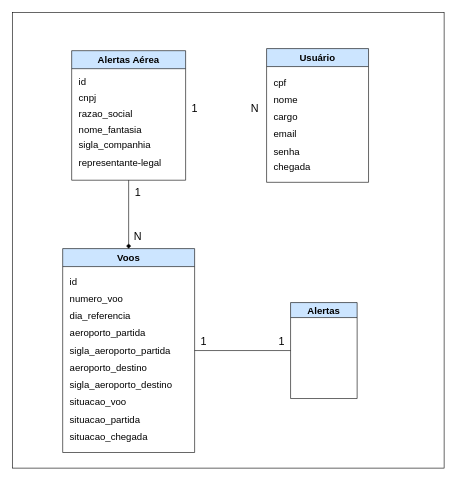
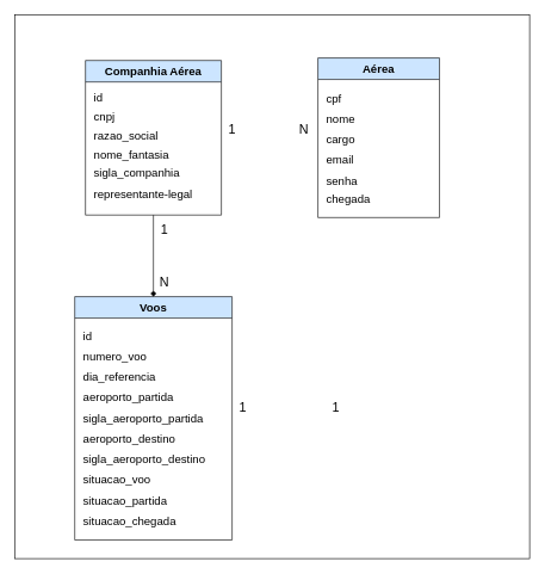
- <mxCell id="5" value="&lt;font style=&quot;font-size: 16px;&quot;&gt;Usuário&lt;/font&gt;" style="swimlane;whiteSpace=wrap;html=1;fillColor=#CCE5FF;startSize=30;" parent="1" vertex="1"><mxGeometry x="444" y="80.5" width="170" height="223" as="geometry" /></mxCell>
+ <mxCell id="5" value="&lt;font style=&quot;font-size: 16px;&quot;&gt;Aérea&lt;/font&gt;" style="swimlane;whiteSpace=wrap;html=1;fillColor=#CCE5FF;startSize=30;" parent="1" vertex="1"><mxGeometry x="444" y="80.5" width="170" height="223" as="geometry" /></mxCell>
- <mxCell id="3" value="&lt;font style=&quot;font-size: 16px;&quot;&gt;Alertas Aérea&lt;/font&gt;" style="swimlane;whiteSpace=wrap;html=1;fillColor=#CCE5FF;startSize=30;" parent="1" vertex="1"><mxGeometry x="119" y="84" width="190" height="216" as="geometry" /></mxCell>
+ <mxCell id="3" value="&lt;font style=&quot;font-size: 16px;&quot;&gt;Companhia Aérea&lt;/font&gt;" style="swimlane;whiteSpace=wrap;html=1;fillColor=#CCE5FF;startSize=30;" parent="1" vertex="1"><mxGeometry x="119" y="84" width="190" height="216" as="geometry" /></mxCell>
- <mxCell id="11" value="" style="endArrow=none;html=1;rounded=0;entryX=1;entryY=0.5;entryDx=0;entryDy=0;strokeWidth=1;exitX=0;exitY=0.5;exitDx=0;exitDy=0;" parent="1" source="9" target="7" edge="1"><mxGeometry width="50" height="50" relative="1" as="geometry"><mxPoint x="444" y="564" as="sourcePoint" /><mxPoint x="224" y="404" as="targetPoint" /></mxGeometry></mxCell>
- <mxCell id="9" value="&lt;font style=&quot;font-size: 16px;&quot;&gt;Alertas&lt;/font&gt;" style="swimlane;whiteSpace=wrap;html=1;fillColor=#CCE5FF;startSize=25;" parent="1" vertex="1"><mxGeometry x="484" y="504" width="111" height="160" as="geometry" /></mxCell>
